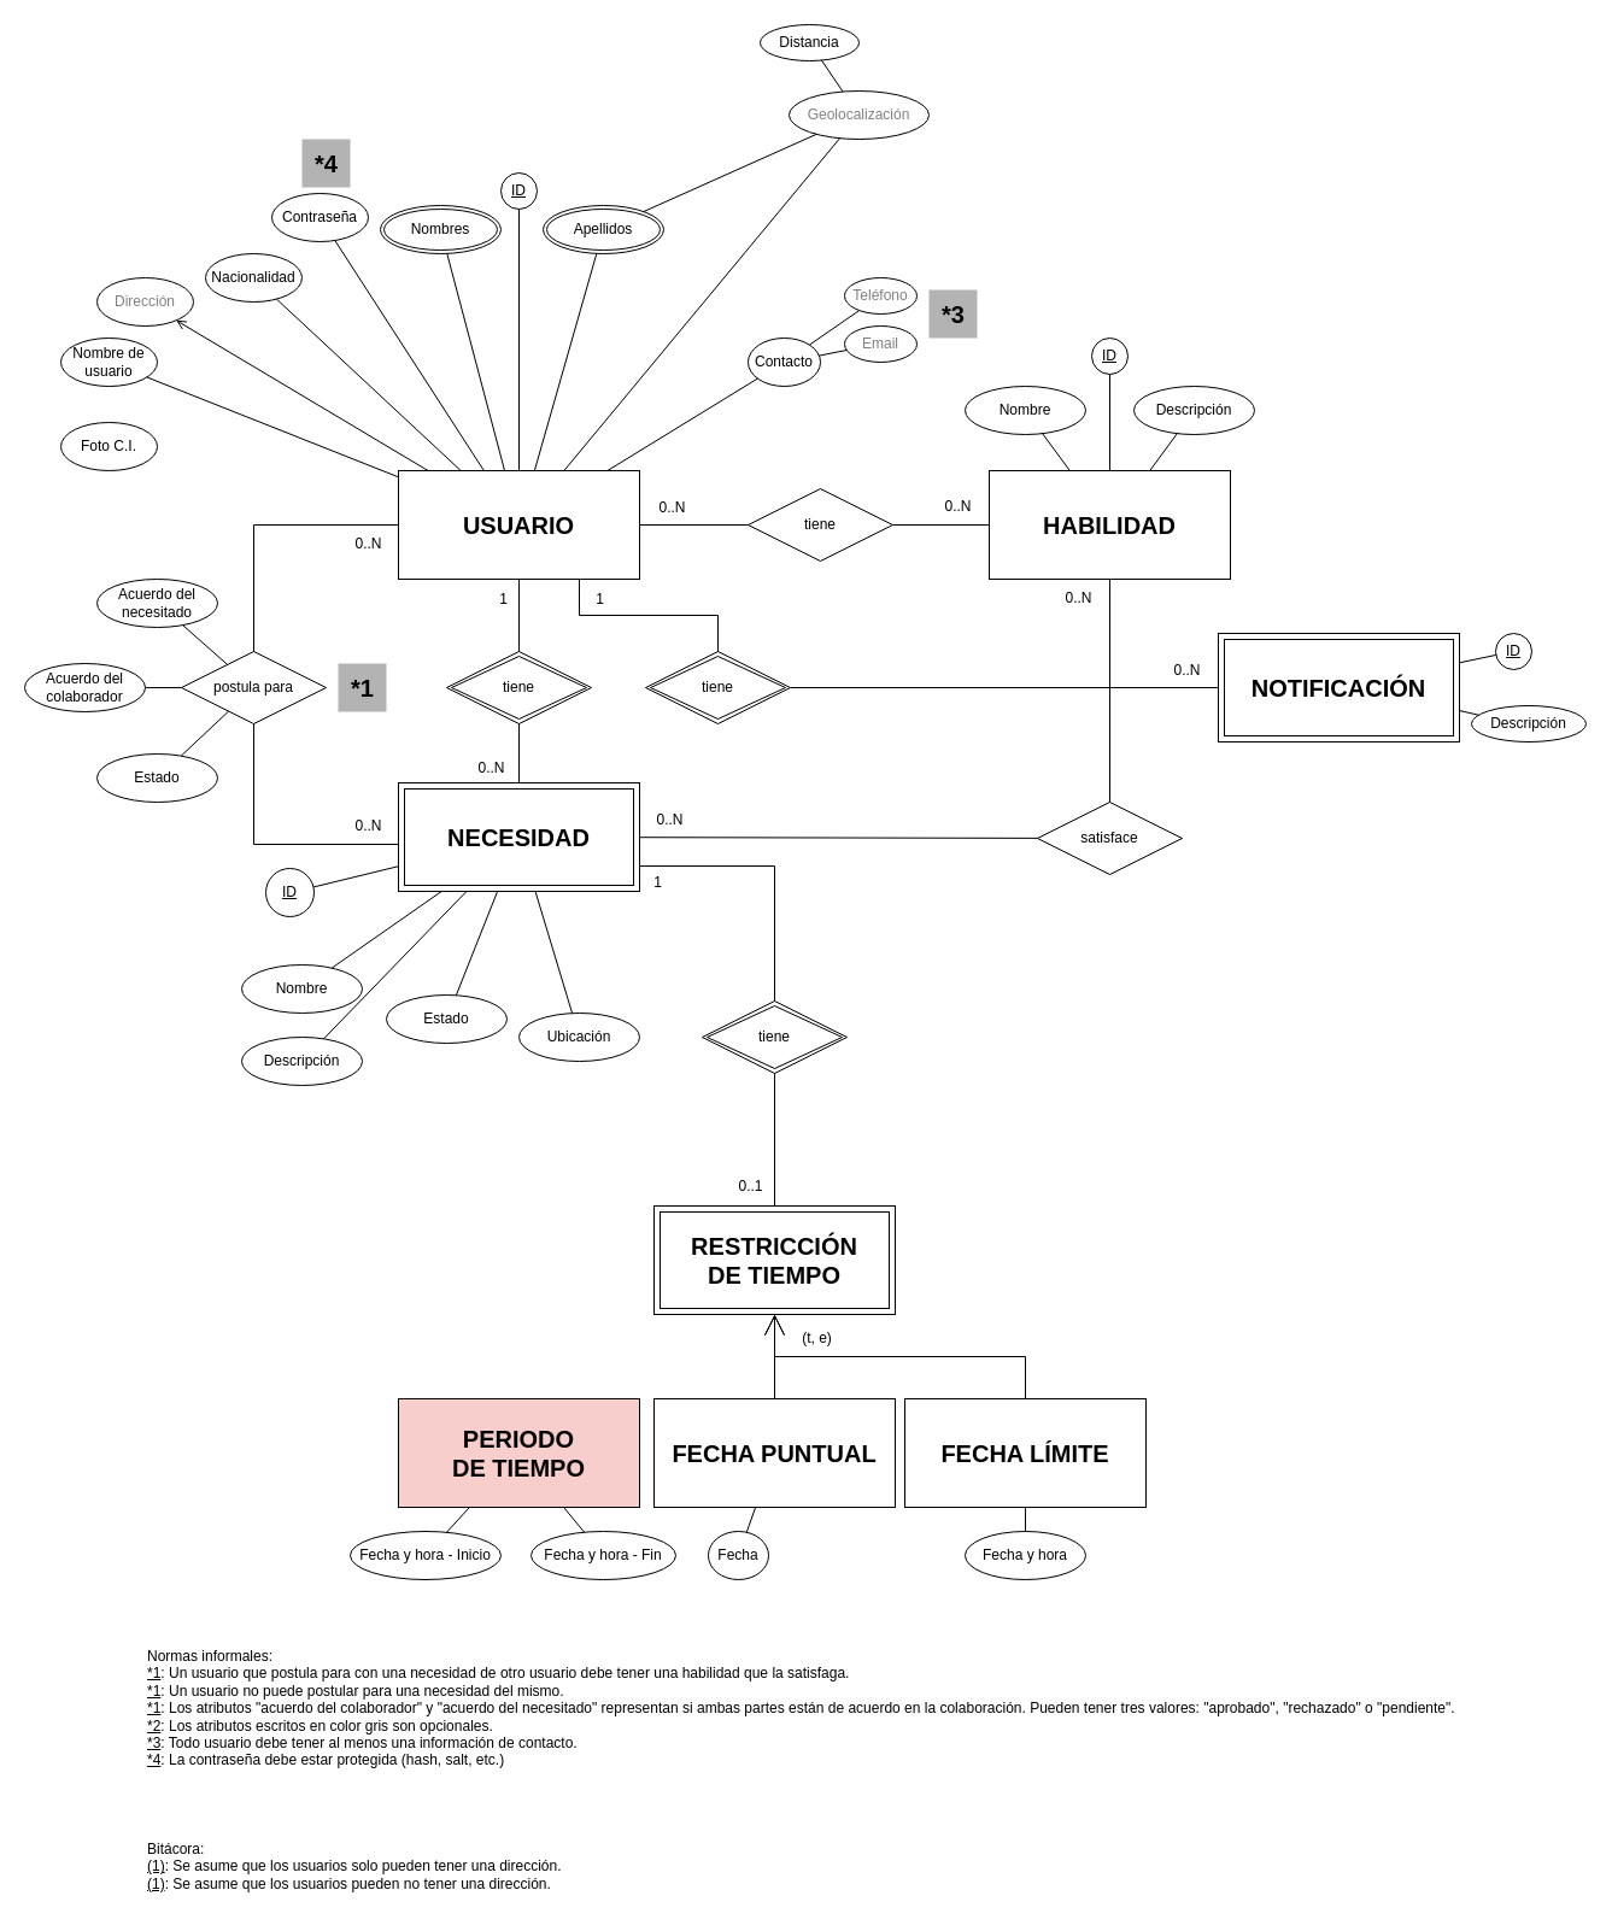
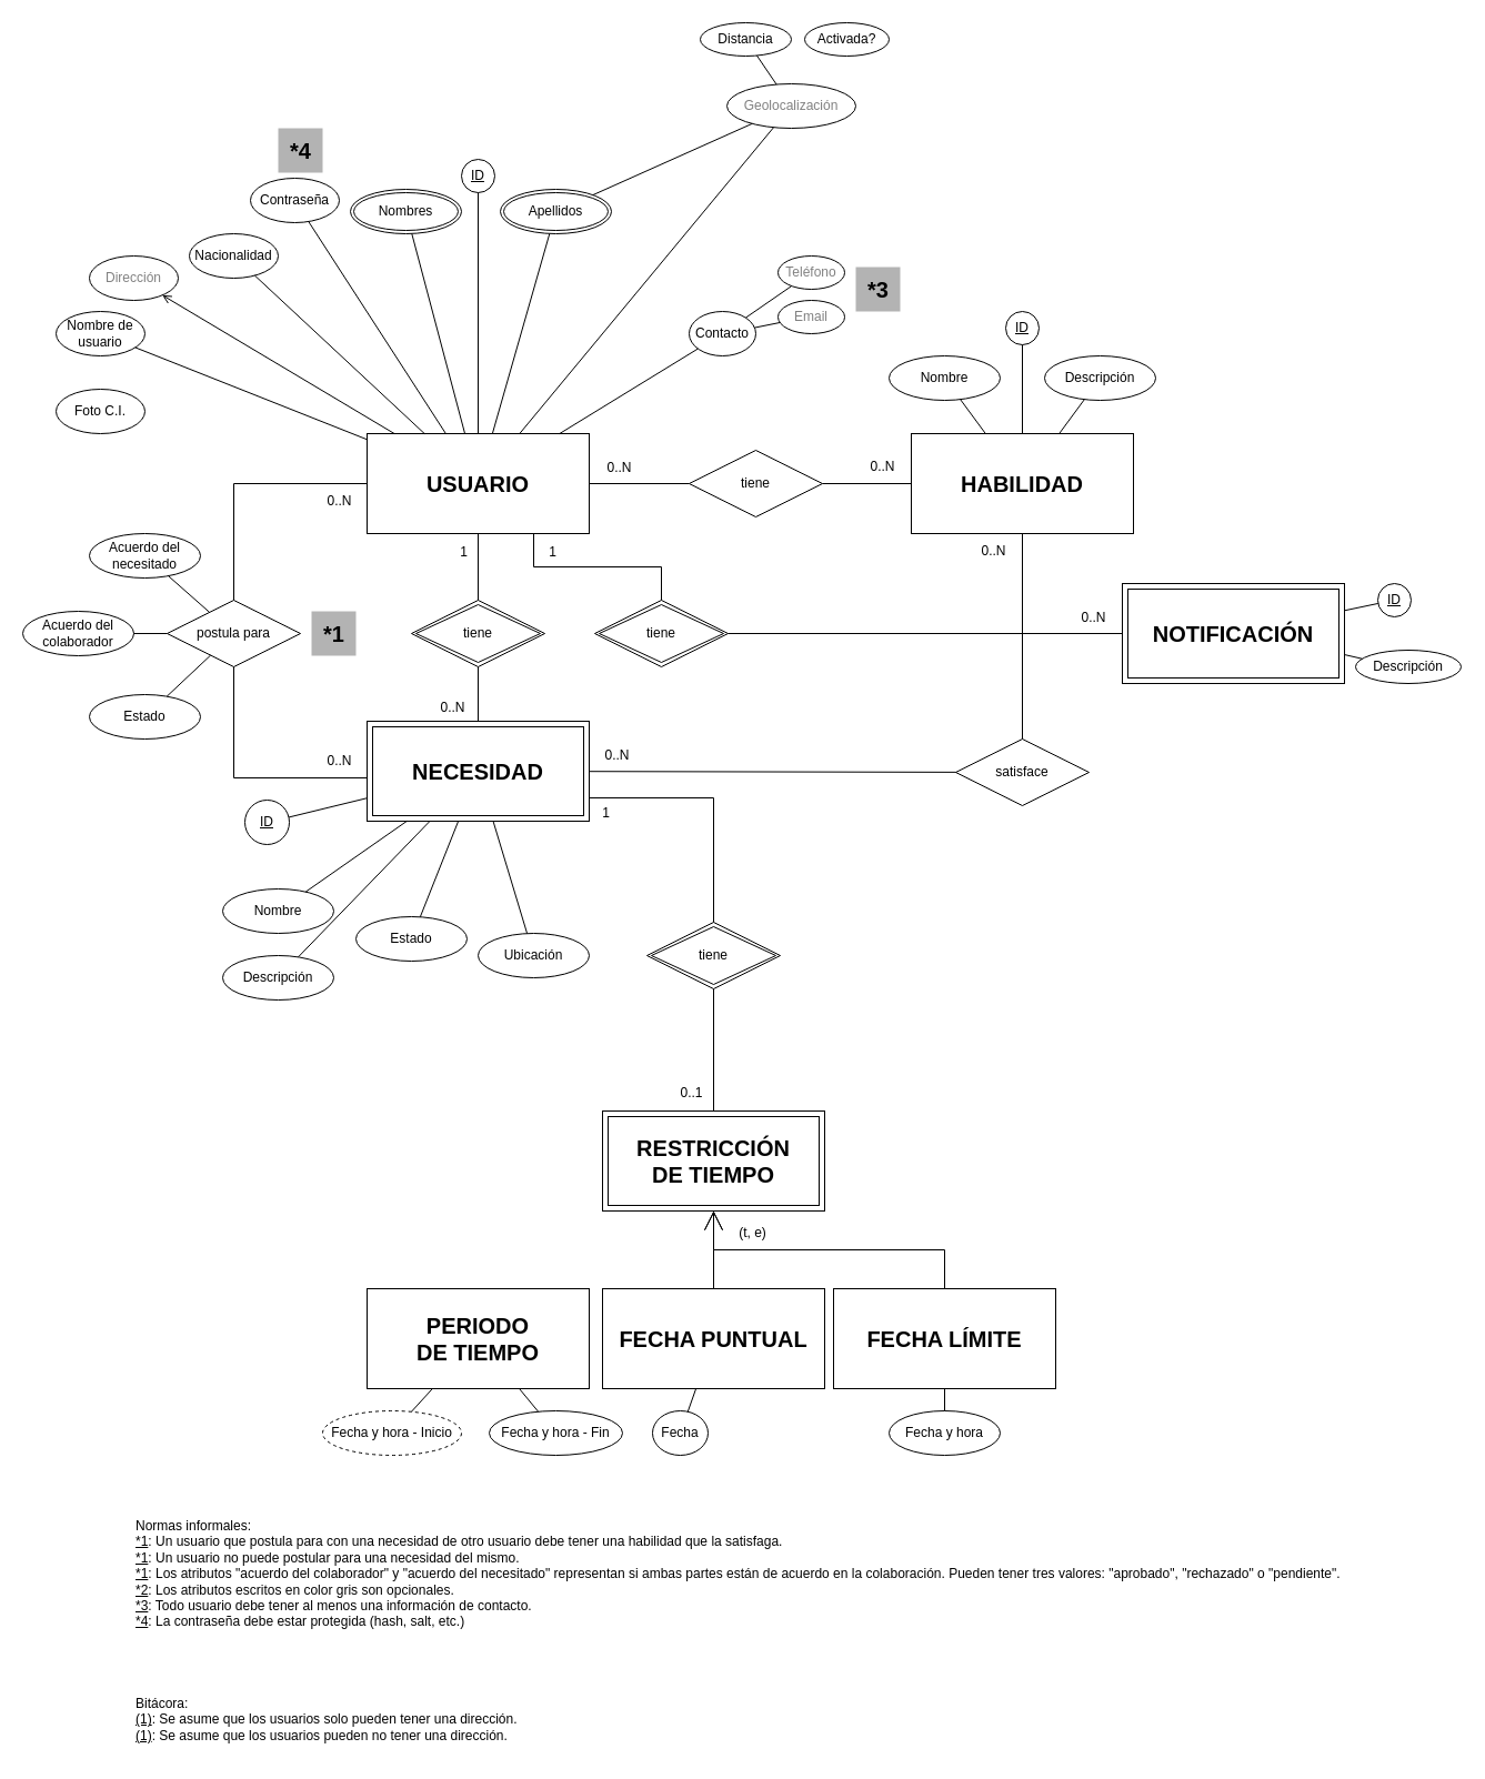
+ <mxCell id="79" value="&lt;div&gt;Activada?&lt;br&gt;&lt;/div&gt;" style="ellipse;whiteSpace=wrap;html=1;align=center;" vertex="1" parent="1"><mxGeometry x="724" y="20" width="76" height="30" as="geometry" /></mxCell>
- <mxCell id="62" value="&lt;div&gt;PERIODO&lt;/div&gt;&lt;div&gt;DE TIEMPO&lt;br&gt;&lt;/div&gt;" style="whiteSpace=wrap;html=1;align=center;fontSize=20;fontStyle=1;fillColor=#f8cecc;" vertex="1" parent="1"><mxGeometry x="330" y="1160" width="200" height="90" as="geometry" /></mxCell>
+ <mxCell id="62" value="&lt;div&gt;PERIODO&lt;/div&gt;&lt;div&gt;DE TIEMPO&lt;br&gt;&lt;/div&gt;" style="whiteSpace=wrap;html=1;align=center;fontSize=20;fontStyle=1" vertex="1" parent="1"><mxGeometry x="330" y="1160" width="200" height="90" as="geometry" /></mxCell>
- <mxCell id="68" value="&lt;div&gt;Fecha y hora - Inicio&lt;/div&gt;" style="ellipse;whiteSpace=wrap;html=1;align=center;" vertex="1" parent="1"><mxGeometry x="290" y="1270" width="125" height="40" as="geometry" /></mxCell>
+ <mxCell id="68" value="&lt;div&gt;Fecha y hora - Inicio&lt;/div&gt;" style="ellipse;whiteSpace=wrap;html=1;align=center;dashed=1;" vertex="1" parent="1"><mxGeometry x="290" y="1270" width="125" height="40" as="geometry" /></mxCell>
